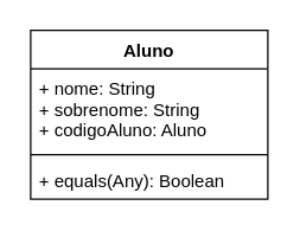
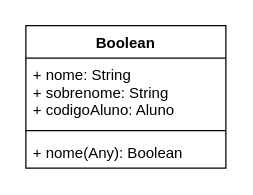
- <mxCell id="2" value="Aluno&#10;" style="swimlane;fontStyle=1;align=center;verticalAlign=top;childLayout=stackLayout;horizontal=1;startSize=26;horizontalStack=0;resizeParent=1;resizeParentMax=0;resizeLast=0;collapsible=1;marginBottom=0;" vertex="1" parent="1"><mxGeometry x="20" y="20" width="160" height="114" as="geometry"><mxRectangle x="140" y="220" width="70" height="26" as="alternateBounds" /></mxGeometry></mxCell>
+ <mxCell id="2" value="Boolean&#10;" style="swimlane;fontStyle=1;align=center;verticalAlign=top;childLayout=stackLayout;horizontal=1;startSize=26;horizontalStack=0;resizeParent=1;resizeParentMax=0;resizeLast=0;collapsible=1;marginBottom=0;" vertex="1" parent="1"><mxGeometry x="20" y="20" width="160" height="114" as="geometry"><mxRectangle x="140" y="220" width="70" height="26" as="alternateBounds" /></mxGeometry></mxCell>
- <mxCell id="5" value="+ equals(Any): Boolean" style="text;strokeColor=none;fillColor=none;align=left;verticalAlign=top;spacingLeft=4;spacingRight=4;overflow=hidden;rotatable=0;points=[[0,0.5],[1,0.5]];portConstraint=eastwest;" vertex="1" parent="2"><mxGeometry y="88" width="160" height="26" as="geometry" /></mxCell>
+ <mxCell id="5" value="+ nome(Any): Boolean" style="text;strokeColor=none;fillColor=none;align=left;verticalAlign=top;spacingLeft=4;spacingRight=4;overflow=hidden;rotatable=0;points=[[0,0.5],[1,0.5]];portConstraint=eastwest;" vertex="1" parent="2"><mxGeometry y="88" width="160" height="26" as="geometry" /></mxCell>
